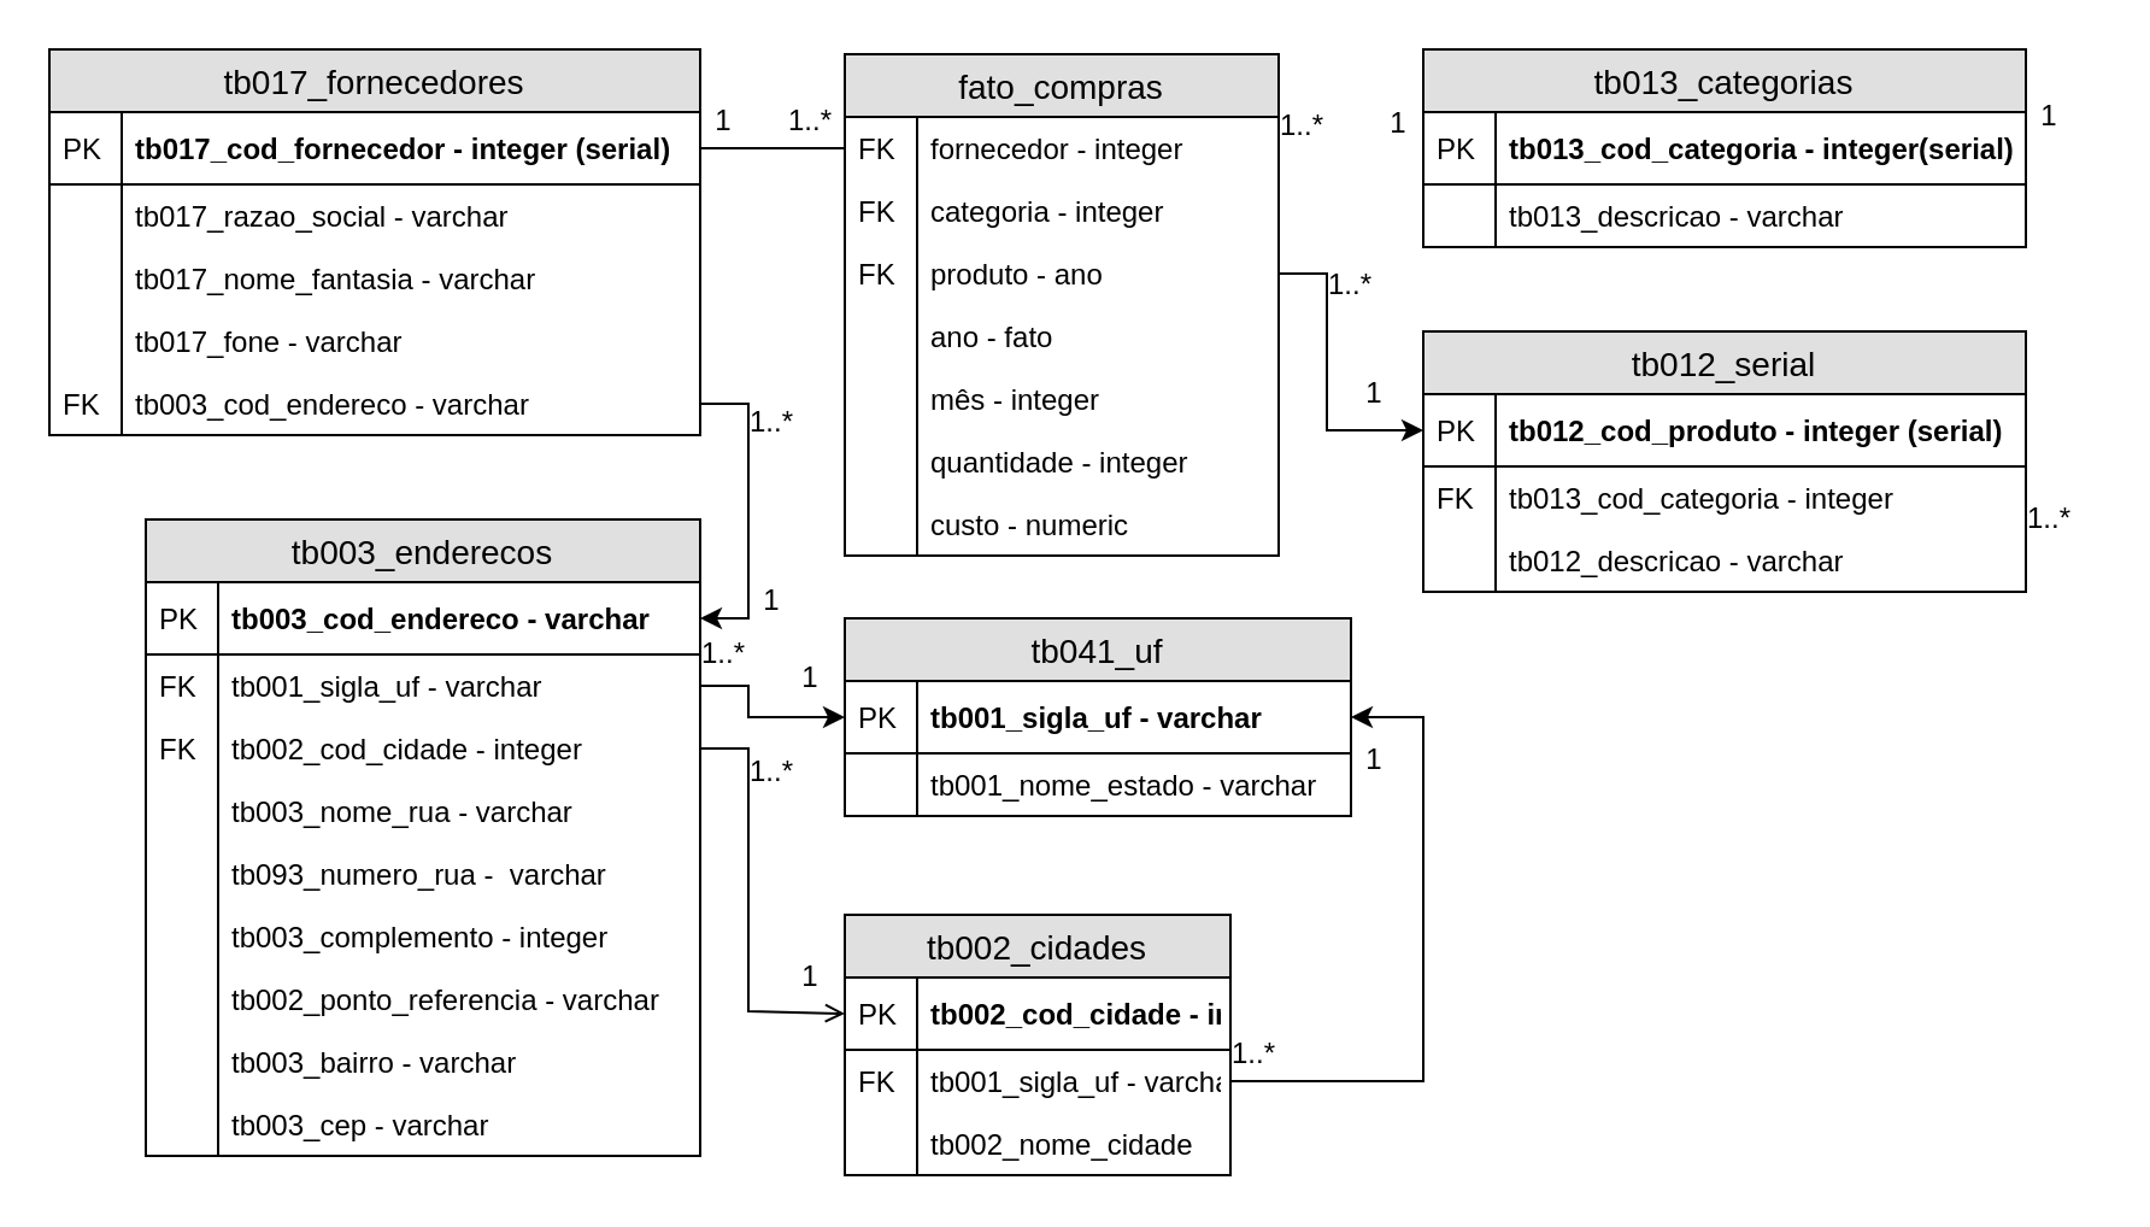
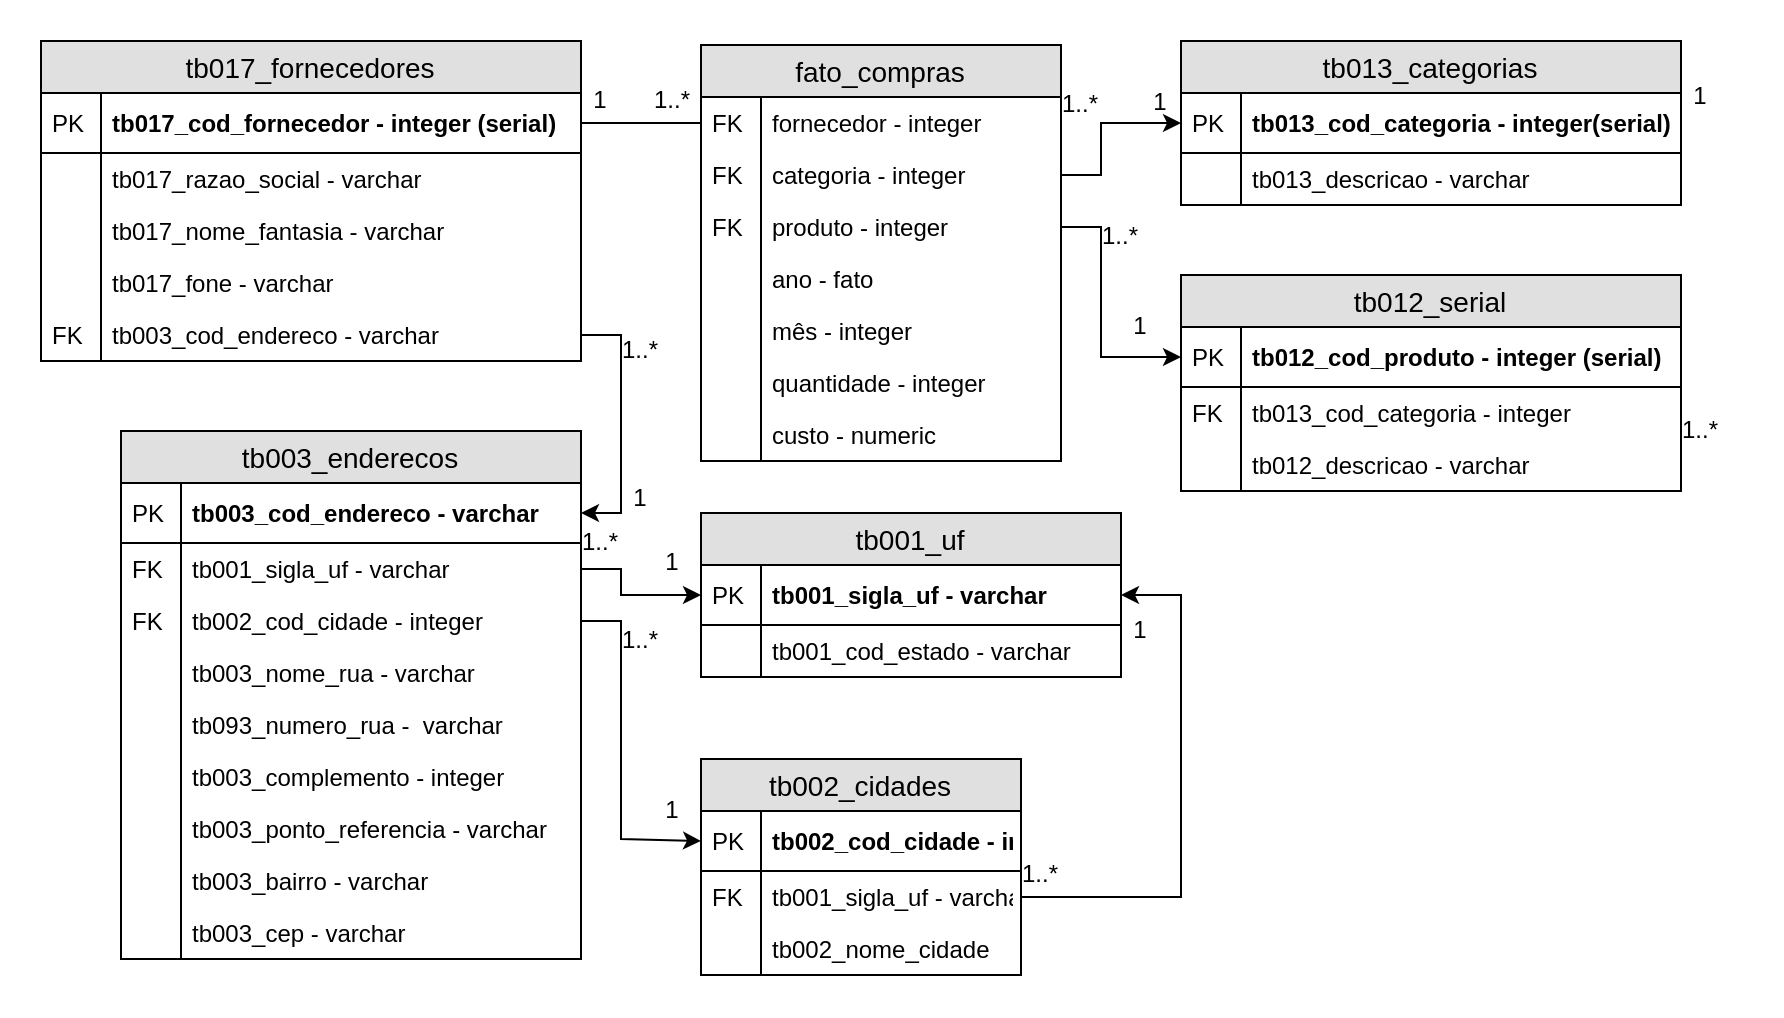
+ <mxCell id="86" style="edgeStyle=none;rounded=0;orthogonalLoop=1;jettySize=auto;html=1;exitX=1;exitY=0.5;exitDx=0;exitDy=0;entryX=0;entryY=0.5;entryDx=0;entryDy=0;" edge="1" parent="1" source="5" target="18"><mxGeometry relative="1" as="geometry"><Array as="points"><mxPoint x="550" y="87" /><mxPoint x="550" y="61" /></Array></mxGeometry></mxCell>
- <mxCell id="7" value="produto - ano" style="shape=partialRectangle;top=0;left=0;right=0;bottom=0;align=left;verticalAlign=top;fillColor=none;spacingLeft=34;spacingRight=4;overflow=hidden;rotatable=0;points=[[0,0.5],[1,0.5]];portConstraint=eastwest;dropTarget=0;fontSize=12;" vertex="1" parent="2"><mxGeometry y="78" width="180" height="26" as="geometry" /></mxCell>
+ <mxCell id="7" value="produto - integer" style="shape=partialRectangle;top=0;left=0;right=0;bottom=0;align=left;verticalAlign=top;fillColor=none;spacingLeft=34;spacingRight=4;overflow=hidden;rotatable=0;points=[[0,0.5],[1,0.5]];portConstraint=eastwest;dropTarget=0;fontSize=12;" vertex="1" parent="2"><mxGeometry y="78" width="180" height="26" as="geometry" /></mxCell>
- <mxCell id="59" value="tb041_uf" style="swimlane;fontStyle=0;childLayout=stackLayout;horizontal=1;startSize=26;fillColor=#e0e0e0;horizontalStack=0;resizeParent=1;resizeParentMax=0;resizeLast=0;collapsible=1;marginBottom=0;swimlaneFillColor=#ffffff;align=center;fontSize=14;" vertex="1" parent="1"><mxGeometry x="350" y="256" width="210" height="82" as="geometry" /></mxCell>
+ <mxCell id="59" value="tb001_uf" style="swimlane;fontStyle=0;childLayout=stackLayout;horizontal=1;startSize=26;fillColor=#e0e0e0;horizontalStack=0;resizeParent=1;resizeParentMax=0;resizeLast=0;collapsible=1;marginBottom=0;swimlaneFillColor=#ffffff;align=center;fontSize=14;" vertex="1" parent="1"><mxGeometry x="350" y="256" width="210" height="82" as="geometry" /></mxCell>
- <mxCell id="62" value="tb001_nome_estado - varchar" style="shape=partialRectangle;top=0;left=0;right=0;bottom=0;align=left;verticalAlign=top;fillColor=none;spacingLeft=34;spacingRight=4;overflow=hidden;rotatable=0;points=[[0,0.5],[1,0.5]];portConstraint=eastwest;dropTarget=0;fontSize=12;" vertex="1" parent="59"><mxGeometry y="56" width="210" height="26" as="geometry" /></mxCell>
+ <mxCell id="62" value="tb001_cod_estado - varchar" style="shape=partialRectangle;top=0;left=0;right=0;bottom=0;align=left;verticalAlign=top;fillColor=none;spacingLeft=34;spacingRight=4;overflow=hidden;rotatable=0;points=[[0,0.5],[1,0.5]];portConstraint=eastwest;dropTarget=0;fontSize=12;" vertex="1" parent="59"><mxGeometry y="56" width="210" height="26" as="geometry" /></mxCell>
- <mxCell id="53" value="tb002_ponto_referencia - varchar" style="shape=partialRectangle;top=0;left=0;right=0;bottom=0;align=left;verticalAlign=top;fillColor=none;spacingLeft=34;spacingRight=4;overflow=hidden;rotatable=0;points=[[0,0.5],[1,0.5]];portConstraint=eastwest;dropTarget=0;fontSize=12;" vertex="1" parent="40"><mxGeometry y="186" width="230" height="26" as="geometry" /></mxCell>
+ <mxCell id="53" value="tb003_ponto_referencia - varchar" style="shape=partialRectangle;top=0;left=0;right=0;bottom=0;align=left;verticalAlign=top;fillColor=none;spacingLeft=34;spacingRight=4;overflow=hidden;rotatable=0;points=[[0,0.5],[1,0.5]];portConstraint=eastwest;dropTarget=0;fontSize=12;" vertex="1" parent="40"><mxGeometry y="186" width="230" height="26" as="geometry" /></mxCell>
- <mxCell id="79" style="edgeStyle=none;rounded=0;orthogonalLoop=1;jettySize=auto;html=1;exitX=1;exitY=0.5;exitDx=0;exitDy=0;entryX=0;entryY=0.5;entryDx=0;entryDy=0;endArrow=open;" edge="1" parent="1" source="45" target="65"><mxGeometry relative="1" as="geometry"><Array as="points"><mxPoint x="310" y="310" /><mxPoint x="310" y="419" /></Array></mxGeometry></mxCell>
+ <mxCell id="79" style="edgeStyle=none;rounded=0;orthogonalLoop=1;jettySize=auto;html=1;exitX=1;exitY=0.5;exitDx=0;exitDy=0;entryX=0;entryY=0.5;entryDx=0;entryDy=0;" edge="1" parent="1" source="45" target="65"><mxGeometry relative="1" as="geometry"><Array as="points"><mxPoint x="310" y="310" /><mxPoint x="310" y="419" /></Array></mxGeometry></mxCell>
